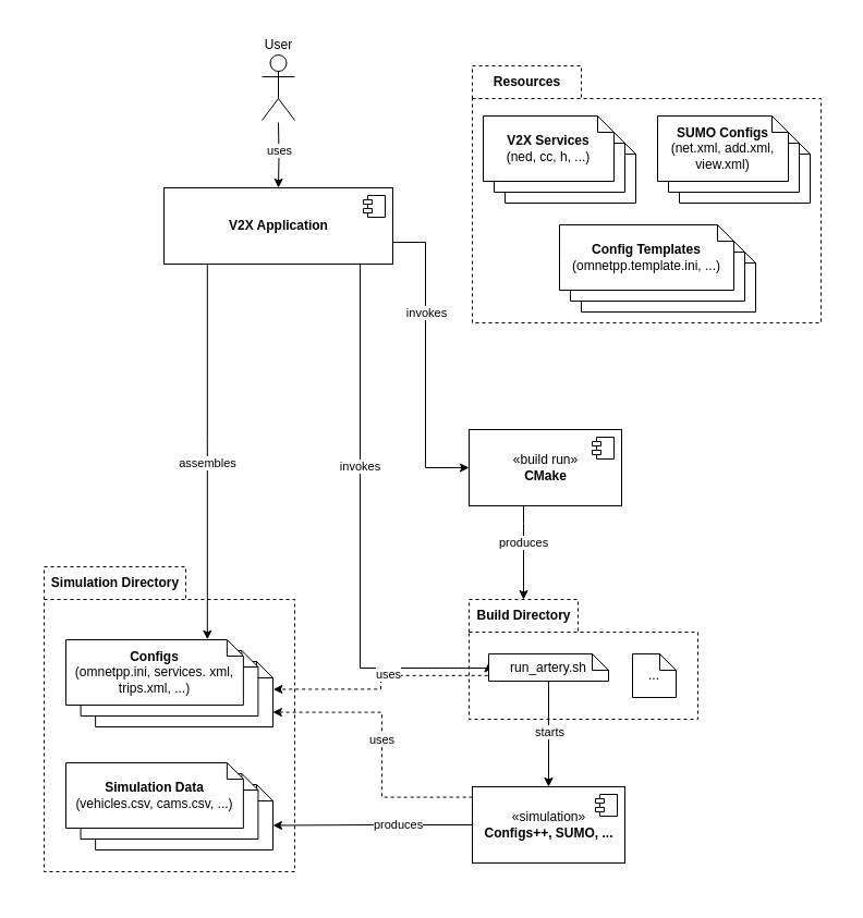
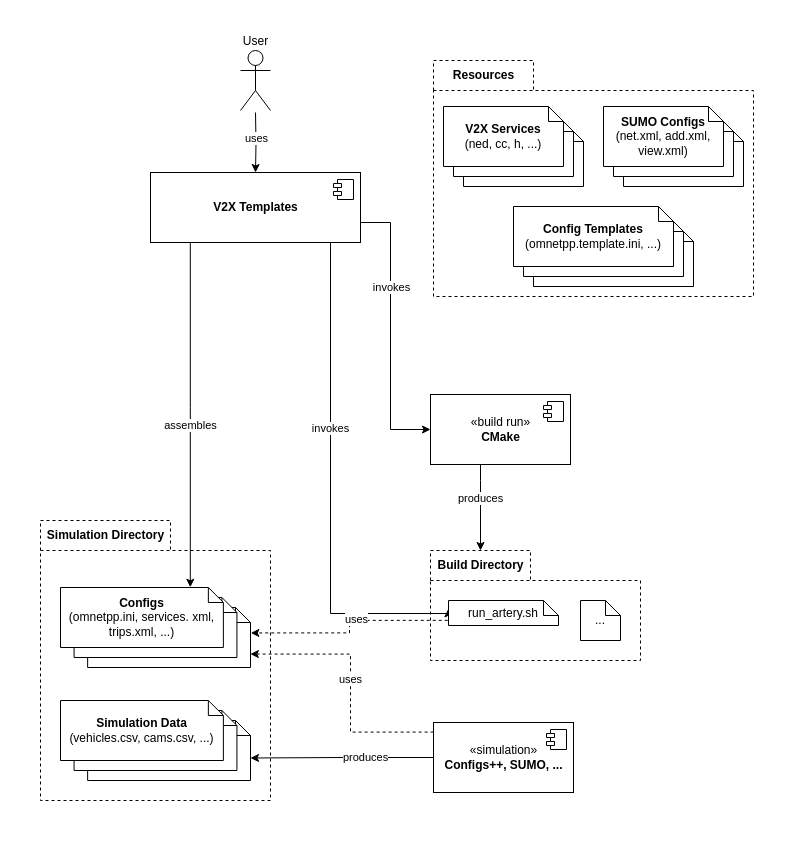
- <mxCell id="12" value="&lt;b&gt;V2X Application&lt;/b&gt;" style="html=1;dropTarget=0;" parent="1" vertex="1"><mxGeometry x="150" y="172" width="210" height="70" as="geometry" /></mxCell>
+ <mxCell id="12" value="&lt;b&gt;V2X Templates&lt;/b&gt;" style="html=1;dropTarget=0;" parent="1" vertex="1"><mxGeometry x="150" y="172" width="210" height="70" as="geometry" /></mxCell>
- <mxCell id="40" style="edgeStyle=orthogonalEdgeStyle;rounded=0;orthogonalLoop=1;jettySize=auto;html=1;entryX=0.5;entryY=0;entryDx=0;entryDy=0;" parent="1" source="30" target="38" edge="1"><mxGeometry relative="1" as="geometry" /></mxCell>
- <mxCell id="41" value="starts" style="edgeLabel;html=1;align=center;verticalAlign=middle;resizable=0;points=[];" parent="40" vertex="1" connectable="0"><mxGeometry x="-0.207" y="-1" relative="1" as="geometry"><mxPoint x="1" y="8" as="offset" /></mxGeometry></mxCell>
